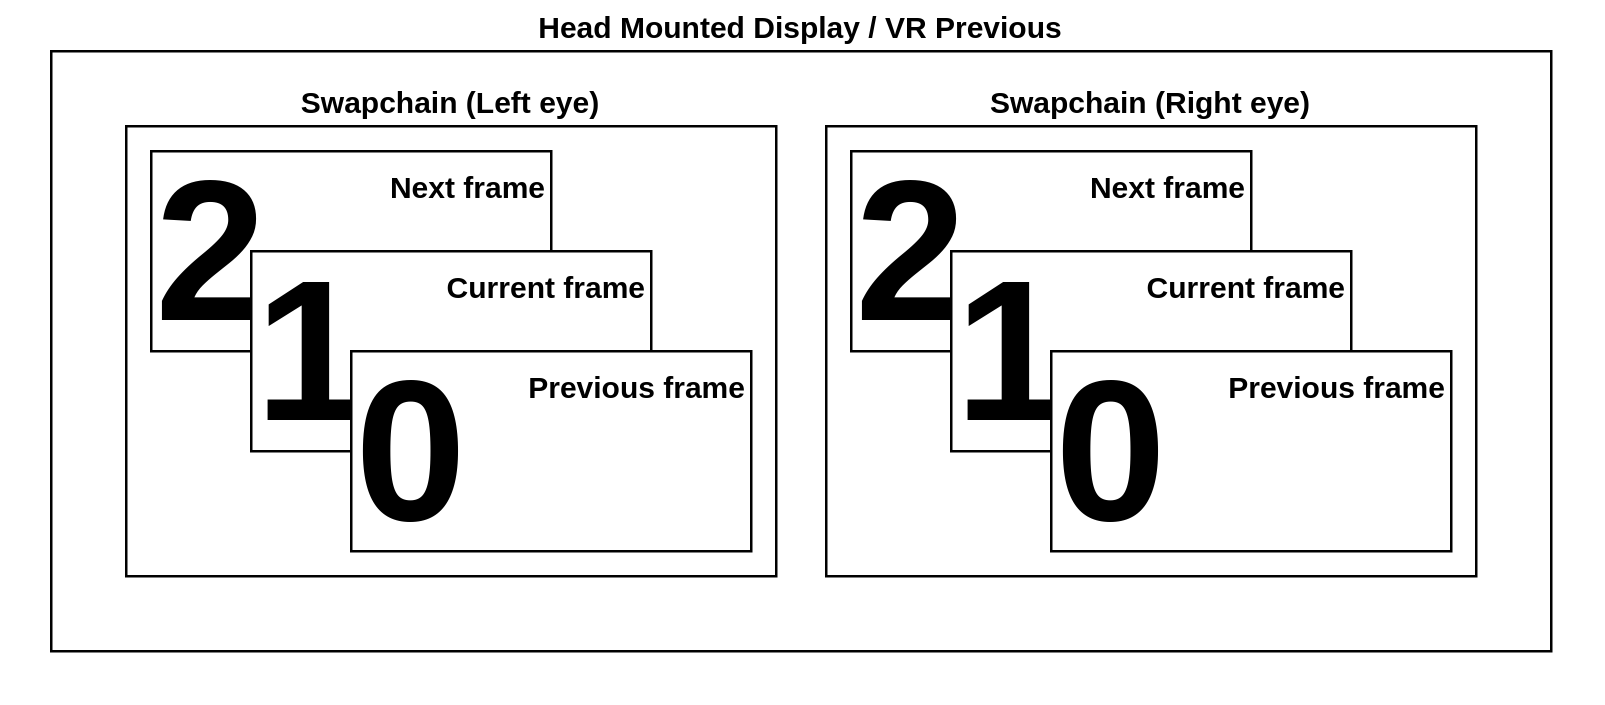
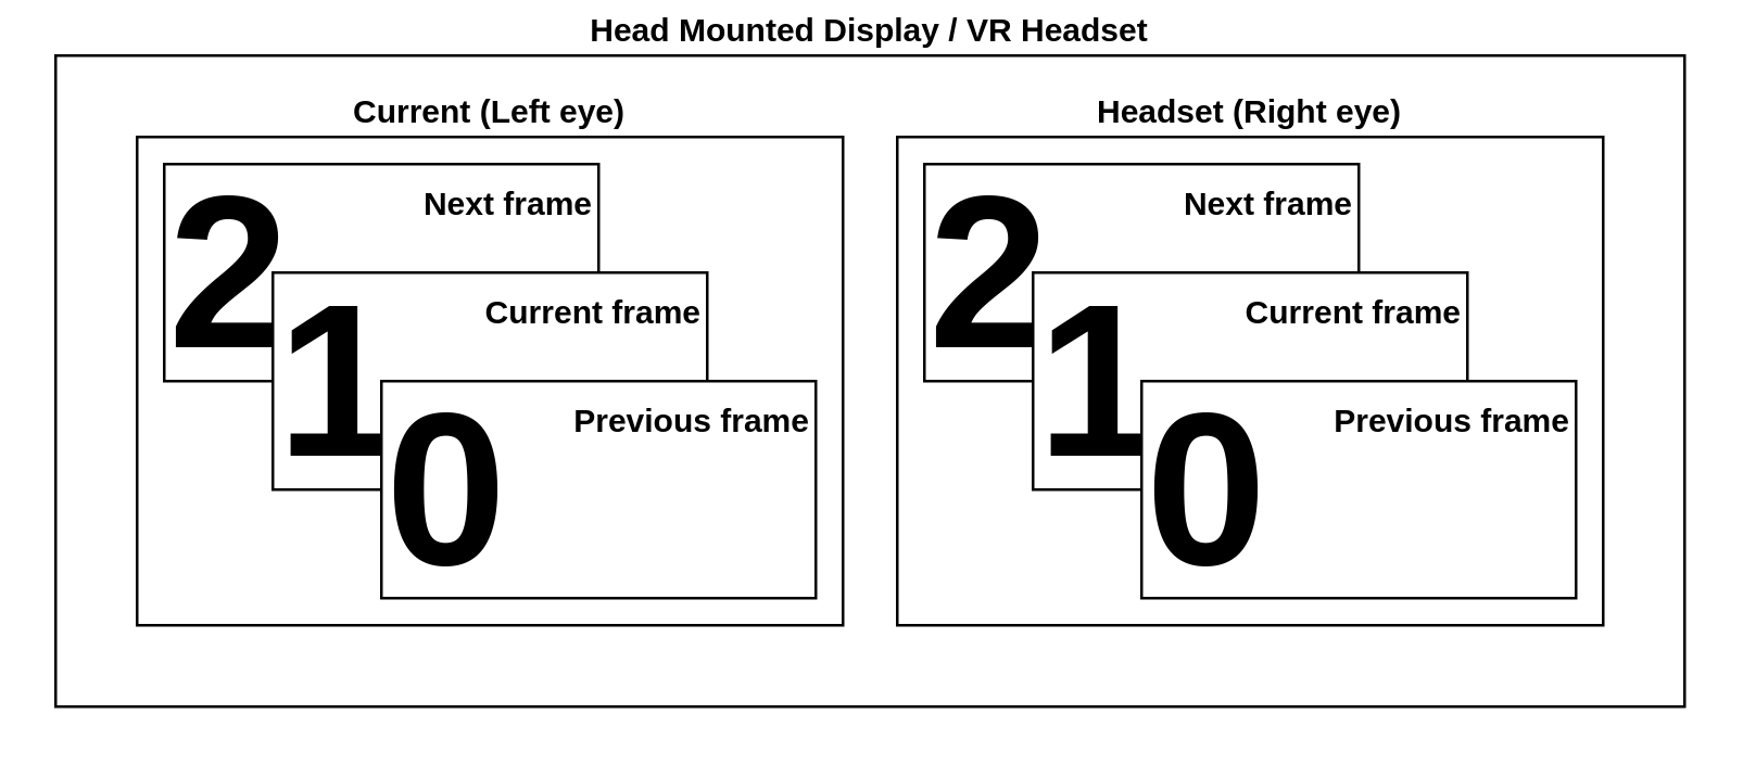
- <mxCell id="2" value="Head Mounted Display / VR Previous" style="rounded=0;whiteSpace=wrap;html=1;labelPosition=center;verticalLabelPosition=top;align=center;verticalAlign=bottom;fontStyle=1;fillColor=none;" vertex="1" parent="1"><mxGeometry x="20" y="20" width="600" height="240" as="geometry" /></mxCell>
+ <mxCell id="2" value="Head Mounted Display / VR Headset" style="rounded=0;whiteSpace=wrap;html=1;labelPosition=center;verticalLabelPosition=top;align=center;verticalAlign=bottom;fontStyle=1;fillColor=none;" vertex="1" parent="1"><mxGeometry x="20" y="20" width="600" height="240" as="geometry" /></mxCell>
- <mxCell id="4" value="Swapchain (Left eye)" style="rounded=0;whiteSpace=wrap;html=1;verticalAlign=bottom;labelPosition=center;verticalLabelPosition=top;align=center;fontStyle=1;fillColor=none;" vertex="1" parent="1"><mxGeometry x="50" y="50" width="260" height="180" as="geometry" /></mxCell>
+ <mxCell id="4" value="Current (Left eye)" style="rounded=0;whiteSpace=wrap;html=1;verticalAlign=bottom;labelPosition=center;verticalLabelPosition=top;align=center;fontStyle=1;fillColor=none;" vertex="1" parent="1"><mxGeometry x="50" y="50" width="260" height="180" as="geometry" /></mxCell>
- <mxCell id="3" value="Swapchain (Right eye)" style="rounded=0;whiteSpace=wrap;html=1;labelPosition=center;verticalLabelPosition=top;align=center;verticalAlign=bottom;fontStyle=1;fillColor=none;" vertex="1" parent="1"><mxGeometry x="330" y="50" width="260" height="180" as="geometry" /></mxCell>
+ <mxCell id="3" value="Headset (Right eye)" style="rounded=0;whiteSpace=wrap;html=1;labelPosition=center;verticalLabelPosition=top;align=center;verticalAlign=bottom;fontStyle=1;fillColor=none;" vertex="1" parent="1"><mxGeometry x="330" y="50" width="260" height="180" as="geometry" /></mxCell>
